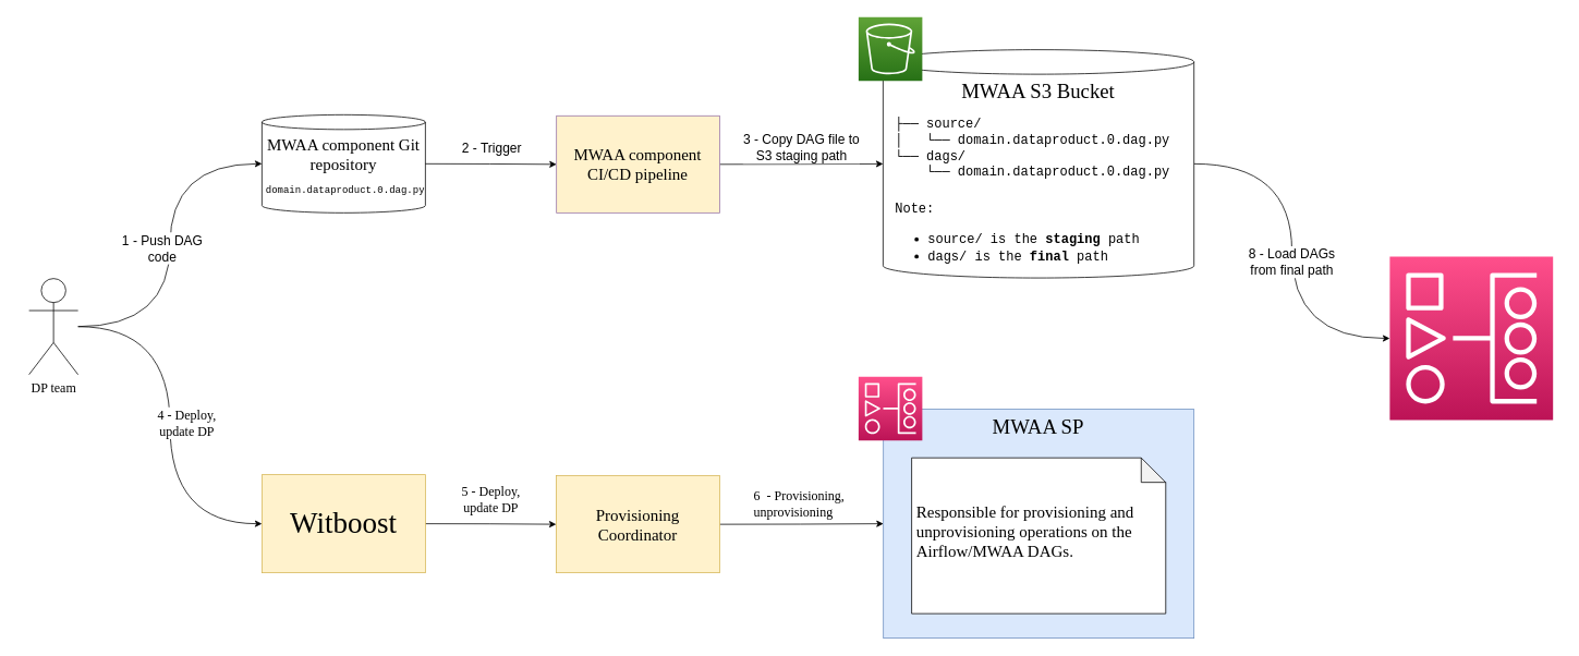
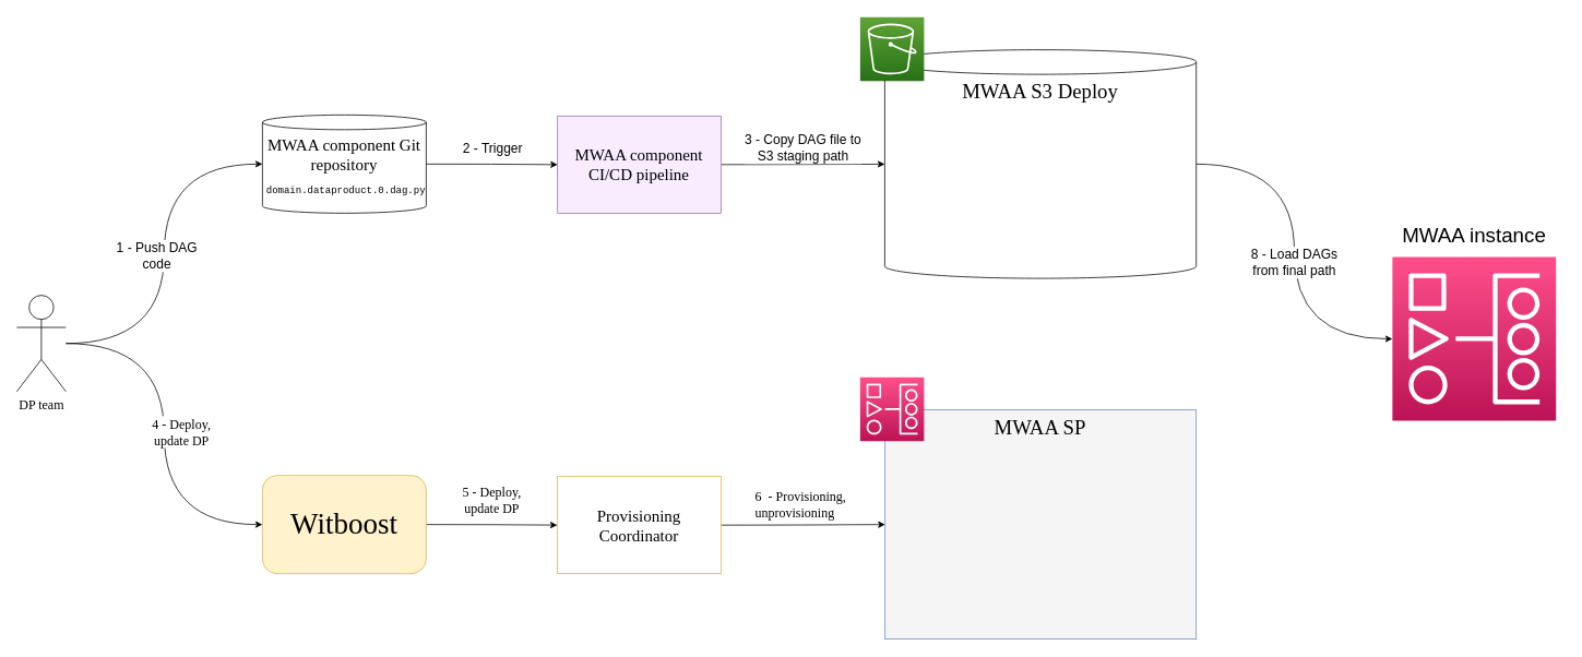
- <mxCell id="31" value="&lt;font style=&quot;font-size: 25px;&quot;&gt;MWAA S3 Bucket&lt;/font&gt;" style="shape=cylinder3;whiteSpace=wrap;html=1;boundedLbl=1;backgroundOutline=1;size=15;hachureGap=4;fontFamily=Nunito;fontSize=20;verticalAlign=top;fontSource=https%3A%2F%2Ffonts.googleapis.com%2Fcss%3Ffamily%3DNunito;" parent="30" vertex="1"><mxGeometry x="30" y="40" width="380.42" height="279.25" as="geometry" /></mxCell>
+ <mxCell id="31" value="&lt;font style=&quot;font-size: 25px;&quot;&gt;MWAA S3 Deploy&lt;/font&gt;" style="shape=cylinder3;whiteSpace=wrap;html=1;boundedLbl=1;backgroundOutline=1;size=15;hachureGap=4;fontFamily=Nunito;fontSize=20;verticalAlign=top;fontSource=https%3A%2F%2Ffonts.googleapis.com%2Fcss%3Ffamily%3DNunito;" parent="30" vertex="1"><mxGeometry x="30" y="40" width="380.42" height="279.25" as="geometry" /></mxCell>
- <mxCell id="15" value="&lt;font style=&quot;font-size: 20px;&quot;&gt;MWAA component CI/CD pipeline&lt;/font&gt;" style="rounded=0;whiteSpace=wrap;html=1;hachureGap=4;fontFamily=Nunito;fontSize=20;verticalAlign=middle;fillColor=#fff2cc;strokeColor=#9673a6;fontSource=https%3A%2F%2Ffonts.googleapis.com%2Fcss%3Ffamily%3DNunito;glass=0;" parent="1" vertex="1"><mxGeometry x="680.41" y="140.87" width="199.59" height="118.75" as="geometry" /></mxCell>
+ <mxCell id="15" value="&lt;font style=&quot;font-size: 20px;&quot;&gt;MWAA component CI/CD pipeline&lt;/font&gt;" style="rounded=0;whiteSpace=wrap;html=1;hachureGap=4;fontFamily=Nunito;fontSize=20;verticalAlign=middle;fillColor=#f8ecfe;strokeColor=#9673a6;fontSource=https%3A%2F%2Ffonts.googleapis.com%2Fcss%3Ffamily%3DNunito;glass=0;" parent="1" vertex="1"><mxGeometry x="680.41" y="140.87" width="199.59" height="118.75" as="geometry" /></mxCell>
- <mxCell id="32" value="&lt;h1 style=&quot;line-height: 110%; font-size: 16px;&quot;&gt;&lt;br style=&quot;border-color: var(--border-color); font-family: &amp;quot;Courier New&amp;quot;; font-weight: 400;&quot;&gt;&lt;span style=&quot;font-family: &amp;quot;Courier New&amp;quot;; font-weight: 400;&quot;&gt;├── source/&lt;/span&gt;&lt;br style=&quot;border-color: var(--border-color); font-family: &amp;quot;Courier New&amp;quot;; font-weight: 400;&quot;&gt;&lt;span style=&quot;font-family: &amp;quot;Courier New&amp;quot;; font-weight: 400;&quot;&gt;│&amp;nbsp; &amp;nbsp;└── domain.dataproduct.0.dag.py&lt;/span&gt;&lt;br style=&quot;border-color: var(--border-color); font-family: &amp;quot;Courier New&amp;quot;; font-weight: 400;&quot;&gt;&lt;span style=&quot;font-family: &amp;quot;Courier New&amp;quot;; font-weight: 400;&quot;&gt;└── dags/&lt;/span&gt;&lt;br style=&quot;border-color: var(--border-color); font-family: &amp;quot;Courier New&amp;quot;; font-weight: 400;&quot;&gt;&lt;span style=&quot;font-family: &amp;quot;Courier New&amp;quot;; font-weight: 400;&quot;&gt;&amp;nbsp; &amp;nbsp; └── domain.dataproduct.0.dag.py&lt;/span&gt;&lt;br&gt;&lt;/h1&gt;&lt;div&gt;&lt;span style=&quot;font-family: &amp;quot;Courier New&amp;quot;; font-weight: 400;&quot;&gt;&lt;br&gt;&lt;/span&gt;&lt;/div&gt;&lt;div style=&quot;font-size: 16px;&quot;&gt;&lt;span style=&quot;font-family: &amp;quot;Courier New&amp;quot;; font-weight: 400;&quot;&gt;&lt;font style=&quot;font-size: 16px;&quot;&gt;Note:&lt;/font&gt;&lt;/span&gt;&lt;/div&gt;&lt;div style=&quot;font-size: 16px;&quot;&gt;&lt;ul style=&quot;&quot;&gt;&lt;li style=&quot;&quot;&gt;&lt;font style=&quot;font-size: 16px;&quot;&gt;&lt;span style=&quot;font-family: &amp;quot;Courier New&amp;quot;; font-weight: 400;&quot;&gt;source/ is the &lt;/span&gt;&lt;span style=&quot;font-family: &amp;quot;Courier New&amp;quot;;&quot;&gt;&lt;b&gt;staging&lt;/b&gt;&amp;nbsp;path&lt;/span&gt;&lt;/font&gt;&lt;/li&gt;&lt;li style=&quot;&quot;&gt;&lt;span style=&quot;font-family: &amp;quot;Courier New&amp;quot;;&quot;&gt;&lt;font style=&quot;font-size: 16px;&quot;&gt;dags/ is the &lt;b style=&quot;&quot;&gt;final&lt;/b&gt;&amp;nbsp;path&lt;/font&gt;&lt;/span&gt;&lt;/li&gt;&lt;/ul&gt;&lt;/div&gt;" style="text;html=1;strokeColor=none;fillColor=none;spacing=5;spacingTop=-20;whiteSpace=wrap;overflow=hidden;rounded=0;fontSize=11;fontFamily=Helvetica;fontColor=default;" parent="30" vertex="1"><mxGeometry x="39.89" y="103" width="360.65" height="210" as="geometry" /></mxCell>
+ <mxCell id="29" value="&lt;font style=&quot;font-size: 25px;&quot;&gt;MWAA instance&lt;/font&gt;" style="text;html=1;strokeColor=none;fillColor=none;align=center;verticalAlign=middle;whiteSpace=wrap;rounded=0;fontSize=11;fontFamily=Helvetica;fontColor=default;" parent="1" vertex="1"><mxGeometry x="1689.87" y="269.63" width="220" height="30" as="geometry" /></mxCell>
- <mxCell id="6" value="DP team" style="shape=umlActor;verticalLabelPosition=bottom;verticalAlign=top;html=1;outlineConnect=0;hachureGap=4;fontFamily=Nunito;fontSize=16;fontColor=default;fontSource=https%3A%2F%2Ffonts.googleapis.com%2Fcss%3Ffamily%3DNunito;" parent="1" vertex="1"><mxGeometry x="35" y="340" width="60" height="117.5" as="geometry" /></mxCell>
+ <mxCell id="6" value="DP team" style="shape=umlActor;verticalLabelPosition=bottom;verticalAlign=top;html=1;outlineConnect=0;hachureGap=4;fontFamily=Nunito;fontSize=16;fontColor=default;fontSource=https%3A%2F%2Ffonts.googleapis.com%2Fcss%3Ffamily%3DNunito;" parent="1" vertex="1"><mxGeometry x="20" y="360" width="60" height="117.5" as="geometry" /></mxCell>
- <mxCell id="22" value="&lt;font style=&quot;font-size: 25px;&quot;&gt;MWAA SP&lt;/font&gt;" style="rounded=0;whiteSpace=wrap;html=1;hachureGap=4;fontFamily=Nunito;fontSize=20;verticalAlign=top;fillColor=#dae8fc;strokeColor=#6c8ebf;fontSource=https%3A%2F%2Ffonts.googleapis.com%2Fcss%3Ffamily%3DNunito;" parent="1" vertex="1"><mxGeometry x="1080.42" y="500" width="380" height="280" as="geometry" /></mxCell>
+ <mxCell id="22" value="&lt;font style=&quot;font-size: 25px;&quot;&gt;MWAA SP&lt;/font&gt;" style="rounded=0;whiteSpace=wrap;html=1;hachureGap=4;fontFamily=Nunito;fontSize=20;verticalAlign=top;fillColor=#f5f5f5;strokeColor=#6c8ebf;fontSource=https%3A%2F%2Ffonts.googleapis.com%2Fcss%3Ffamily%3DNunito;" parent="1" vertex="1"><mxGeometry x="1080.42" y="500" width="380" height="280" as="geometry" /></mxCell>
- <mxCell id="9" value="&lt;font style=&quot;font-size: 36px;&quot;&gt;Witboost&lt;/font&gt;" style="rounded=0;whiteSpace=wrap;html=1;hachureGap=4;fontFamily=Nunito;fontSize=20;verticalAlign=middle;fillColor=#fff2cc;strokeColor=#d6b656;fontSource=https%3A%2F%2Ffonts.googleapis.com%2Fcss%3Ffamily%3DNunito;glass=0;" parent="1" vertex="1"><mxGeometry x="320" y="580" width="200" height="120" as="geometry" /></mxCell>
+ <mxCell id="9" value="&lt;font style=&quot;font-size: 36px;&quot;&gt;Witboost&lt;/font&gt;" style="whiteSpace=wrap;html=1;hachureGap=4;fontFamily=Nunito;fontSize=20;verticalAlign=middle;fillColor=#fff2cc;strokeColor=#d6b656;fontSource=https%3A%2F%2Ffonts.googleapis.com%2Fcss%3Ffamily%3DNunito;glass=0;rounded=1;" parent="1" vertex="1"><mxGeometry x="320" y="580" width="200" height="120" as="geometry" /></mxCell>
- <mxCell id="11" value="Provisioning Coordinator" style="whiteSpace=wrap;html=1;fontSize=20;fontFamily=Nunito;fillColor=#fff2cc;strokeColor=#d6b656;rounded=0;hachureGap=4;fontSource=https%3A%2F%2Ffonts.googleapis.com%2Fcss%3Ffamily%3DNunito;glass=0;" parent="1" vertex="1"><mxGeometry x="680" y="581.25" width="200" height="118.75" as="geometry" /></mxCell>
+ <mxCell id="11" value="Provisioning Coordinator" style="whiteSpace=wrap;html=1;fontSize=20;fontFamily=Nunito;fillColor=#ffffff;strokeColor=#d6b656;rounded=0;hachureGap=4;fontSource=https%3A%2F%2Ffonts.googleapis.com%2Fcss%3Ffamily%3DNunito;glass=0;" parent="1" vertex="1"><mxGeometry x="680" y="581.25" width="200" height="118.75" as="geometry" /></mxCell>
- <mxCell id="23" value="&lt;font style=&quot;font-size: 20px;&quot;&gt;&lt;br&gt;&lt;br&gt;Responsible for provisioning and unprovisioning operations on the Airflow/MWAA DAGs.&lt;br&gt;&lt;/font&gt;" style="shape=note;whiteSpace=wrap;html=1;backgroundOutline=1;darkOpacity=0.05;hachureGap=4;fontFamily=Nunito;fontSource=https%3A%2F%2Ffonts.googleapis.com%2Fcss%3Ffamily%3DNunito;fontSize=16;fontColor=default;align=left;verticalAlign=top;spacingLeft=4;" parent="1" vertex="1"><mxGeometry x="1114.965" y="559.38" width="310.909" height="190.63" as="geometry" /></mxCell>
